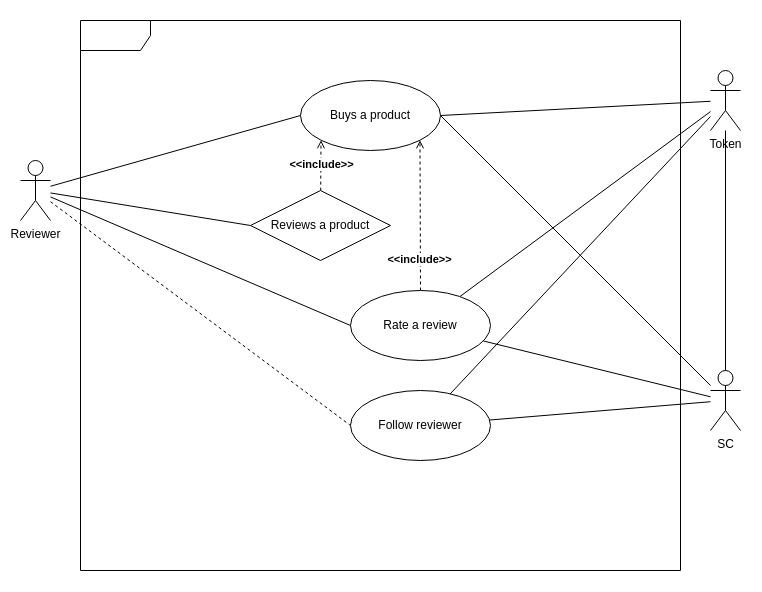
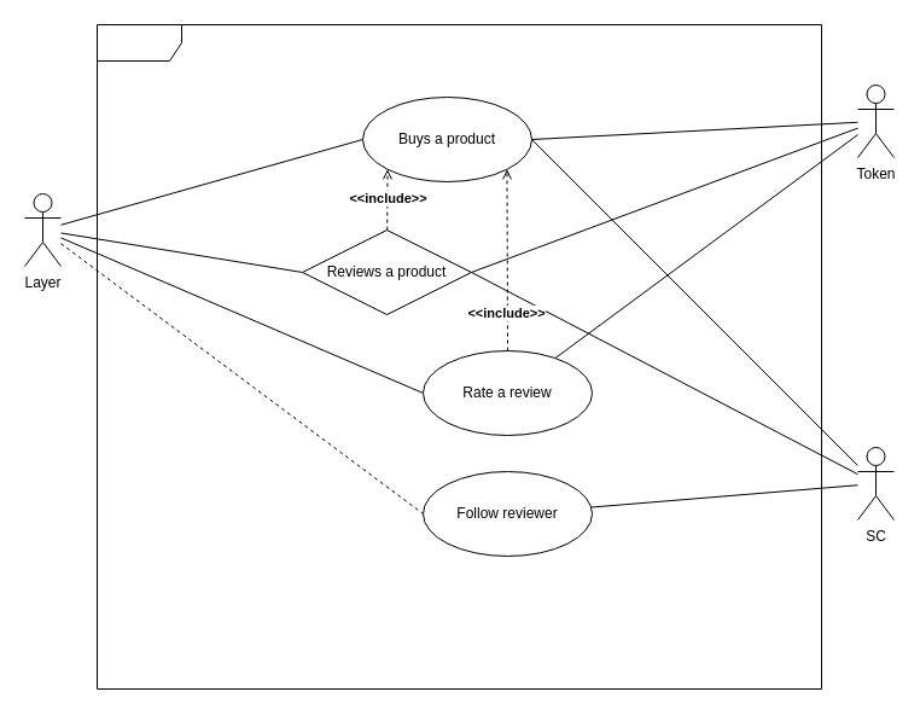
- <mxCell id="8" value="Reviewer" style="shape=umlActor;verticalLabelPosition=bottom;verticalAlign=top;html=1;outlineConnect=0;" vertex="1" parent="3"><mxGeometry x="20" y="160" width="30" height="60" as="geometry" /></mxCell>
+ <mxCell id="8" value="Layer" style="shape=umlActor;verticalLabelPosition=bottom;verticalAlign=top;html=1;outlineConnect=0;" vertex="1" parent="3"><mxGeometry x="20" y="160" width="30" height="60" as="geometry" /></mxCell>
- <mxCell id="12" style="edgeStyle=none;rounded=0;orthogonalLoop=1;jettySize=auto;html=1;endArrow=none;endFill=0;" edge="1" parent="3" source="14" target="11"><mxGeometry relative="1" as="geometry" /></mxCell>
+ <mxCell id="12" style="edgeStyle=none;rounded=0;orthogonalLoop=1;jettySize=auto;html=1;entryX=1;entryY=0.5;entryDx=0;entryDy=0;endArrow=none;endFill=0;" edge="1" parent="3" source="14" target="17"><mxGeometry relative="1" as="geometry" /></mxCell>
- <mxCell id="24" style="edgeStyle=none;rounded=0;orthogonalLoop=1;jettySize=auto;html=1;endArrow=none;endFill=0;" edge="1" parent="3" source="25" target="14"><mxGeometry relative="1" as="geometry" /></mxCell>
- <mxCell id="9" style="edgeStyle=none;rounded=0;orthogonalLoop=1;jettySize=auto;html=1;endArrow=none;endFill=0;" edge="1" parent="3" source="11" target="22"><mxGeometry relative="1" as="geometry" /></mxCell>
+ <mxCell id="9" style="edgeStyle=none;rounded=0;orthogonalLoop=1;jettySize=auto;html=1;entryX=1;entryY=0.5;entryDx=0;entryDy=0;endArrow=none;endFill=0;" edge="1" parent="3" source="11" target="17"><mxGeometry relative="1" as="geometry" /></mxCell>
